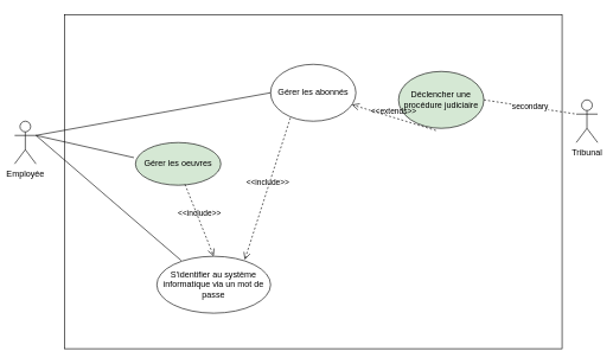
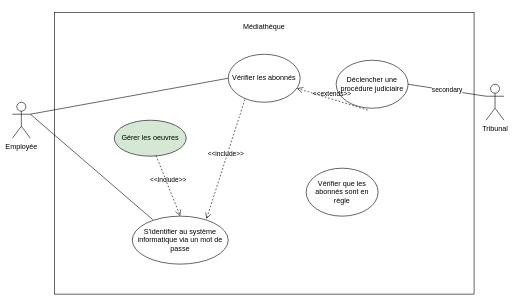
+ <mxCell id="3" value="Médiathèque" style="text;html=1;strokeColor=none;fillColor=none;align=center;verticalAlign=middle;whiteSpace=wrap;rounded=0;" vertex="1" parent="1"><mxGeometry x="390" y="30" width="100" height="30" as="geometry" /></mxCell>
- <mxCell id="6" value="Gérer les abonnés" style="ellipse;whiteSpace=wrap;html=1;" vertex="1" parent="1"><mxGeometry x="380" y="90" width="120" height="80" as="geometry" /></mxCell>
+ <mxCell id="6" value="Vérifier les abonnés" style="ellipse;whiteSpace=wrap;html=1;" vertex="1" parent="1"><mxGeometry x="380" y="90" width="120" height="80" as="geometry" /></mxCell>
- <mxCell id="10" value="Déclencher une procédure judiciaire" style="ellipse;whiteSpace=wrap;html=1;fillColor=#d5e8d4;" vertex="1" parent="1"><mxGeometry x="560" y="100" width="120" height="80" as="geometry" /></mxCell>
+ <mxCell id="10" value="Déclencher une procédure judiciaire" style="ellipse;whiteSpace=wrap;html=1;" vertex="1" parent="1"><mxGeometry x="560" y="100" width="120" height="80" as="geometry" /></mxCell>
- <mxCell id="17" value="secondary" style="endArrow=none;html=1;rounded=0;exitX=1;exitY=0.5;exitDx=0;exitDy=0;entryX=0;entryY=0.333;entryDx=0;entryDy=0;entryPerimeter=0;dashed=1;" edge="1" parent="1" source="10" target="12"><mxGeometry width="50" height="50" relative="1" as="geometry"><mxPoint x="60" y="200" as="sourcePoint" /><mxPoint x="170" y="230" as="targetPoint" /></mxGeometry></mxCell>
+ <mxCell id="17" value="secondary" style="endArrow=none;html=1;rounded=0;exitX=1;exitY=0.5;exitDx=0;exitDy=0;entryX=0;entryY=0.333;entryDx=0;entryDy=0;entryPerimeter=0;" edge="1" parent="1" source="10" target="12"><mxGeometry width="50" height="50" relative="1" as="geometry"><mxPoint x="60" y="200" as="sourcePoint" /><mxPoint x="170" y="230" as="targetPoint" /></mxGeometry></mxCell>
- <mxCell id="7" value="" style="endArrow=none;html=1;rounded=0;exitX=1;exitY=0.333;exitDx=0;exitDy=0;exitPerimeter=0;entryX=-0.018;entryY=0.354;entryDx=0;entryDy=0;entryPerimeter=0;" edge="1" parent="1" source="4" target="5"><mxGeometry width="50" height="50" relative="1" as="geometry"><mxPoint x="50" y="230" as="sourcePoint" /><mxPoint x="123.12" y="139.6" as="targetPoint" /></mxGeometry></mxCell>
+ <mxCell id="8" value="Vérifier que les abonnés sont en règle" style="ellipse;whiteSpace=wrap;html=1;" vertex="1" parent="1"><mxGeometry x="510" y="280" width="120" height="80" as="geometry" /></mxCell>
